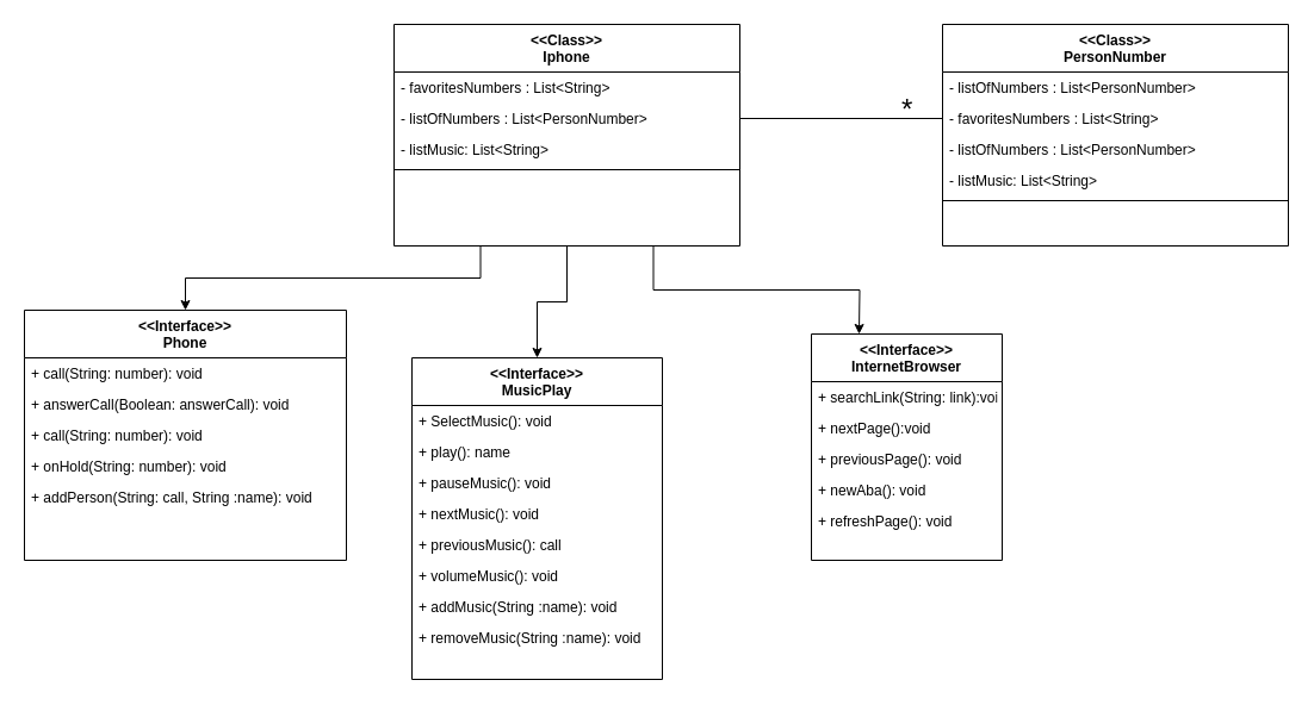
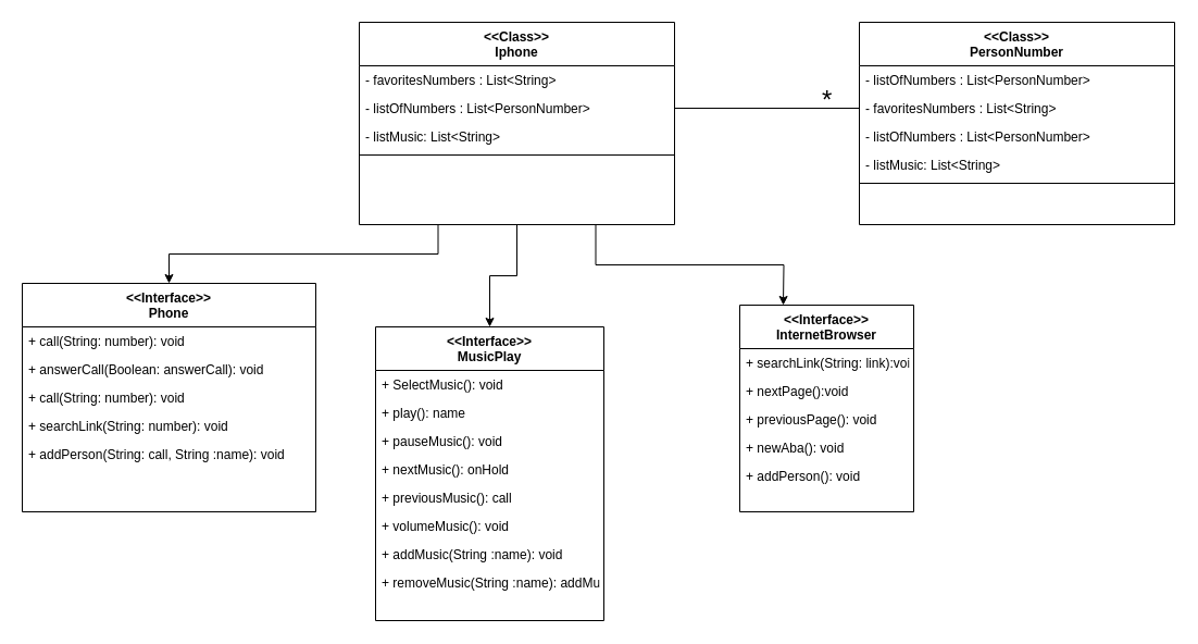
- <mxCell id="13" value="+ onHold(String: number): void&#10;" style="text;align=left;verticalAlign=top;spacingLeft=4;spacingRight=4;overflow=hidden;rotatable=0;points=[[0,0.5],[1,0.5]];portConstraint=eastwest;" vertex="1" parent="9"><mxGeometry y="118" width="270" height="26" as="geometry" /></mxCell>
+ <mxCell id="13" value="+ searchLink(String: number): void&#10;" style="text;align=left;verticalAlign=top;spacingLeft=4;spacingRight=4;overflow=hidden;rotatable=0;points=[[0,0.5],[1,0.5]];portConstraint=eastwest;" vertex="1" parent="9"><mxGeometry y="118" width="270" height="26" as="geometry" /></mxCell>
- <mxCell id="25" value="+ nextMusic(): void" style="text;align=left;verticalAlign=top;spacingLeft=4;spacingRight=4;overflow=hidden;rotatable=0;points=[[0,0.5],[1,0.5]];portConstraint=eastwest;" vertex="1" parent="21"><mxGeometry y="118" width="210" height="26" as="geometry" /></mxCell>
+ <mxCell id="25" value="+ nextMusic(): onHold" style="text;align=left;verticalAlign=top;spacingLeft=4;spacingRight=4;overflow=hidden;rotatable=0;points=[[0,0.5],[1,0.5]];portConstraint=eastwest;" vertex="1" parent="21"><mxGeometry y="118" width="210" height="26" as="geometry" /></mxCell>
- <mxCell id="20" value="+ refreshPage(): void" style="text;align=left;verticalAlign=top;spacingLeft=4;spacingRight=4;overflow=hidden;rotatable=0;points=[[0,0.5],[1,0.5]];portConstraint=eastwest;" vertex="1" parent="15"><mxGeometry y="144" width="160" height="26" as="geometry" /></mxCell>
+ <mxCell id="20" value="+ addPerson(): void" style="text;align=left;verticalAlign=top;spacingLeft=4;spacingRight=4;overflow=hidden;rotatable=0;points=[[0,0.5],[1,0.5]];portConstraint=eastwest;" vertex="1" parent="15"><mxGeometry y="144" width="160" height="26" as="geometry" /></mxCell>
- <mxCell id="29" value="+ removeMusic(String :name): void&#10;" style="text;align=left;verticalAlign=top;spacingLeft=4;spacingRight=4;overflow=hidden;rotatable=0;points=[[0,0.5],[1,0.5]];portConstraint=eastwest;" vertex="1" parent="21"><mxGeometry y="222" width="210" height="48" as="geometry" /></mxCell>
+ <mxCell id="29" value="+ removeMusic(String :name): addMusic&#10;" style="text;align=left;verticalAlign=top;spacingLeft=4;spacingRight=4;overflow=hidden;rotatable=0;points=[[0,0.5],[1,0.5]];portConstraint=eastwest;" vertex="1" parent="21"><mxGeometry y="222" width="210" height="48" as="geometry" /></mxCell>
